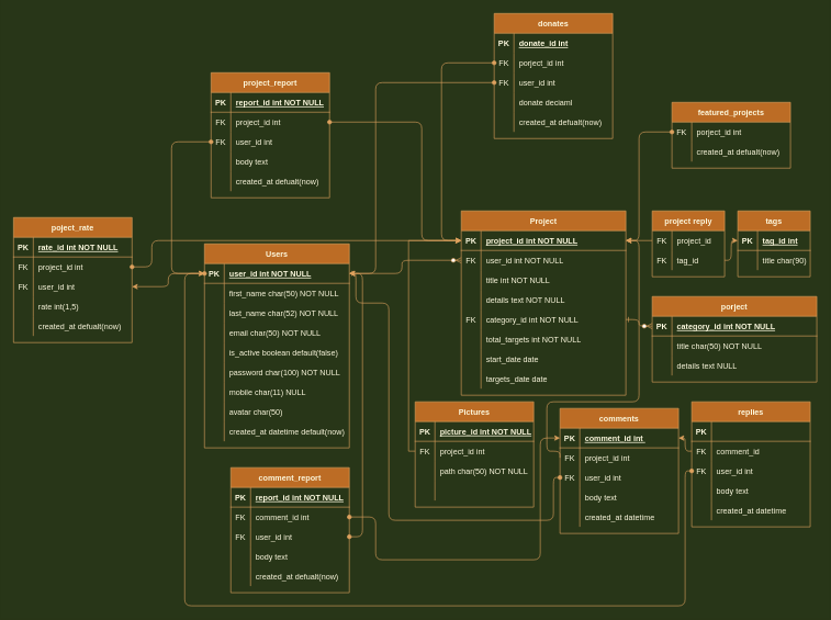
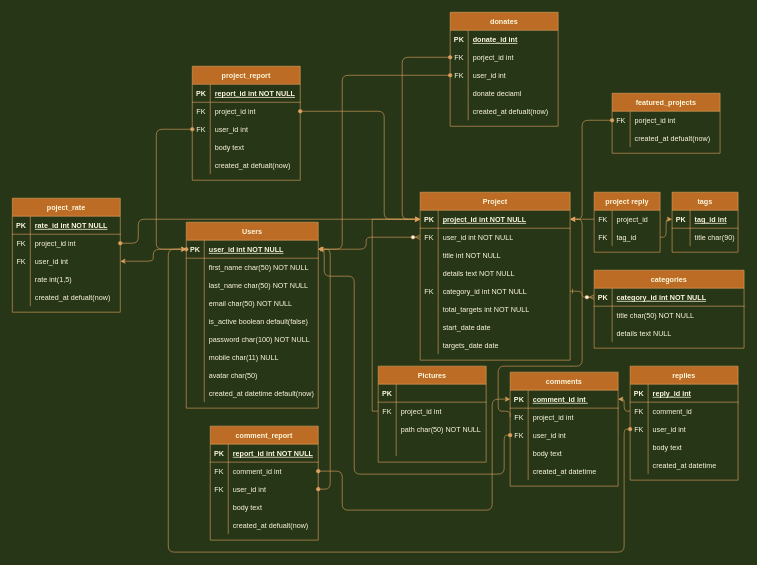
- <mxCell id="29" value="porject" style="shape=table;startSize=30;container=1;collapsible=1;childLayout=tableLayout;fixedRows=1;rowLines=0;fontStyle=1;align=center;resizeLast=1;fillColor=#BC6C25;strokeColor=#DDA15E;fontColor=#FEFAE0;" parent="1" vertex="1"><mxGeometry x="990" y="450" width="250" height="130" as="geometry" /></mxCell>
+ <mxCell id="29" value="categories" style="shape=table;startSize=30;container=1;collapsible=1;childLayout=tableLayout;fixedRows=1;rowLines=0;fontStyle=1;align=center;resizeLast=1;fillColor=#BC6C25;strokeColor=#DDA15E;fontColor=#FEFAE0;" parent="1" vertex="1"><mxGeometry x="990" y="450" width="250" height="130" as="geometry" /></mxCell>
- <mxCell id="48" value="last_name char(52) NOT NULL" style="shape=partialRectangle;overflow=hidden;connectable=0;fillColor=none;top=0;left=0;bottom=0;right=0;align=left;spacingLeft=6;strokeColor=#DDA15E;fontColor=#FEFAE0;" parent="46" vertex="1"><mxGeometry x="30" width="190" height="30" as="geometry" /></mxCell>
+ <mxCell id="48" value="last_name char(50) NOT NULL" style="shape=partialRectangle;overflow=hidden;connectable=0;fillColor=none;top=0;left=0;bottom=0;right=0;align=left;spacingLeft=6;strokeColor=#DDA15E;fontColor=#FEFAE0;" parent="46" vertex="1"><mxGeometry x="30" width="190" height="30" as="geometry" /></mxCell>
- <mxCell id="70" value="picture_id int NOT NULL" style="shape=partialRectangle;connectable=0;fillColor=none;top=0;left=0;bottom=0;right=0;align=left;spacingLeft=6;fontStyle=5;overflow=hidden;strokeColor=#DDA15E;fontColor=#FEFAE0;" parent="68" vertex="1"><mxGeometry x="30" width="150" height="30" as="geometry" /></mxCell>
+ <mxCell id="116" value="reply_id int" style="shape=partialRectangle;connectable=0;fillColor=none;top=0;left=0;bottom=0;right=0;align=left;spacingLeft=6;fontStyle=5;overflow=hidden;strokeColor=#DDA15E;fontColor=#FEFAE0;" vertex="1" parent="114"><mxGeometry x="30" width="150" height="30" as="geometry" /></mxCell>
